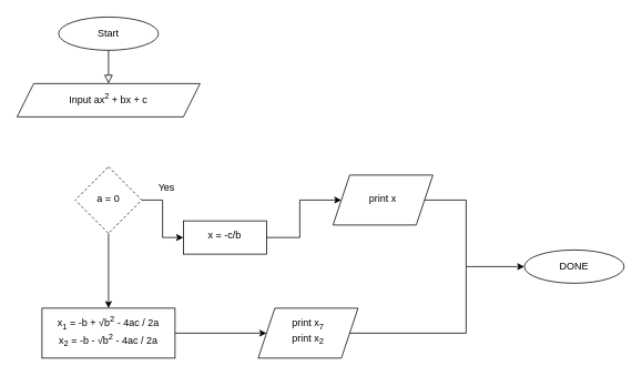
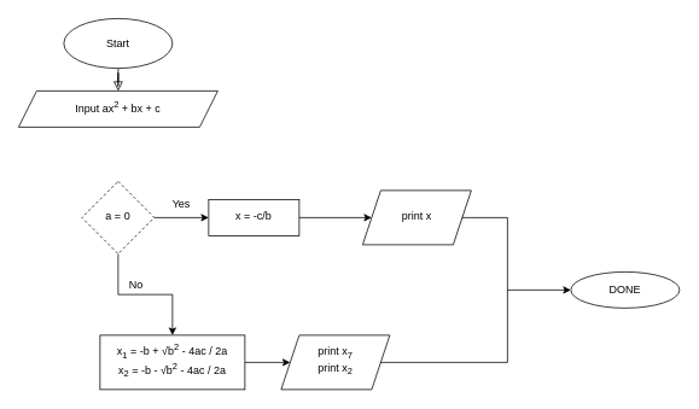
- <mxCell id="3" value="Start" style="rounded=1;whiteSpace=wrap;html=1;fontSize=12;glass=0;strokeWidth=1;shadow=0;shape=ellipse;perimeter=ellipsePerimeter;" parent="1" vertex="1"><mxGeometry x="70" y="20" width="120" height="40" as="geometry" /></mxCell>
+ <mxCell id="3" value="Start" style="rounded=1;whiteSpace=wrap;html=1;fontSize=12;glass=0;strokeWidth=1;shadow=0;shape=ellipse;perimeter=ellipsePerimeter;" parent="1" vertex="1"><mxGeometry x="70" y="20" width="120" height="55" as="geometry" /></mxCell>
- <mxCell id="9" value="x = -c/b" style="whiteSpace=wrap;html=1;shadow=0;strokeWidth=1;spacing=6;spacingTop=-4;" vertex="1" parent="1"><mxGeometry x="220" y="265" width="100" height="40" as="geometry" /></mxCell>
+ <mxCell id="9" value="x = -c/b" style="whiteSpace=wrap;html=1;shadow=0;strokeWidth=1;spacing=6;spacingTop=-4;" vertex="1" parent="1"><mxGeometry x="230" y="220" width="100" height="40" as="geometry" /></mxCell>
+ <mxCell id="13" value="No" style="text;html=1;strokeColor=none;fillColor=none;align=center;verticalAlign=middle;whiteSpace=wrap;rounded=0;" vertex="1" parent="1"><mxGeometry x="120" y="300" width="60" height="30" as="geometry" /></mxCell>
- <mxCell id="12" value="x&lt;sub&gt;1&lt;/sub&gt; = -b + √b&lt;sup&gt;2&lt;/sup&gt; - 4ac / 2a&lt;br&gt;x&lt;sub&gt;2&lt;/sub&gt;&amp;nbsp;= -b -&amp;nbsp;√b&lt;sup&gt;2&lt;/sup&gt; - 4ac / 2a" style="whiteSpace=wrap;html=1;shadow=0;strokeWidth=1;spacing=6;spacingTop=-4;" vertex="1" parent="1"><mxGeometry x="50" y="370" width="160" height="60" as="geometry" /></mxCell>
+ <mxCell id="12" value="x&lt;sub&gt;1&lt;/sub&gt; = -b + √b&lt;sup&gt;2&lt;/sup&gt; - 4ac / 2a&lt;br&gt;x&lt;sub&gt;2&lt;/sub&gt;&amp;nbsp;= -b -&amp;nbsp;√b&lt;sup&gt;2&lt;/sup&gt; - 4ac / 2a" style="whiteSpace=wrap;html=1;shadow=0;strokeWidth=1;spacing=6;spacingTop=-4;" vertex="1" parent="1"><mxGeometry x="110" y="370" width="160" height="60" as="geometry" /></mxCell>
